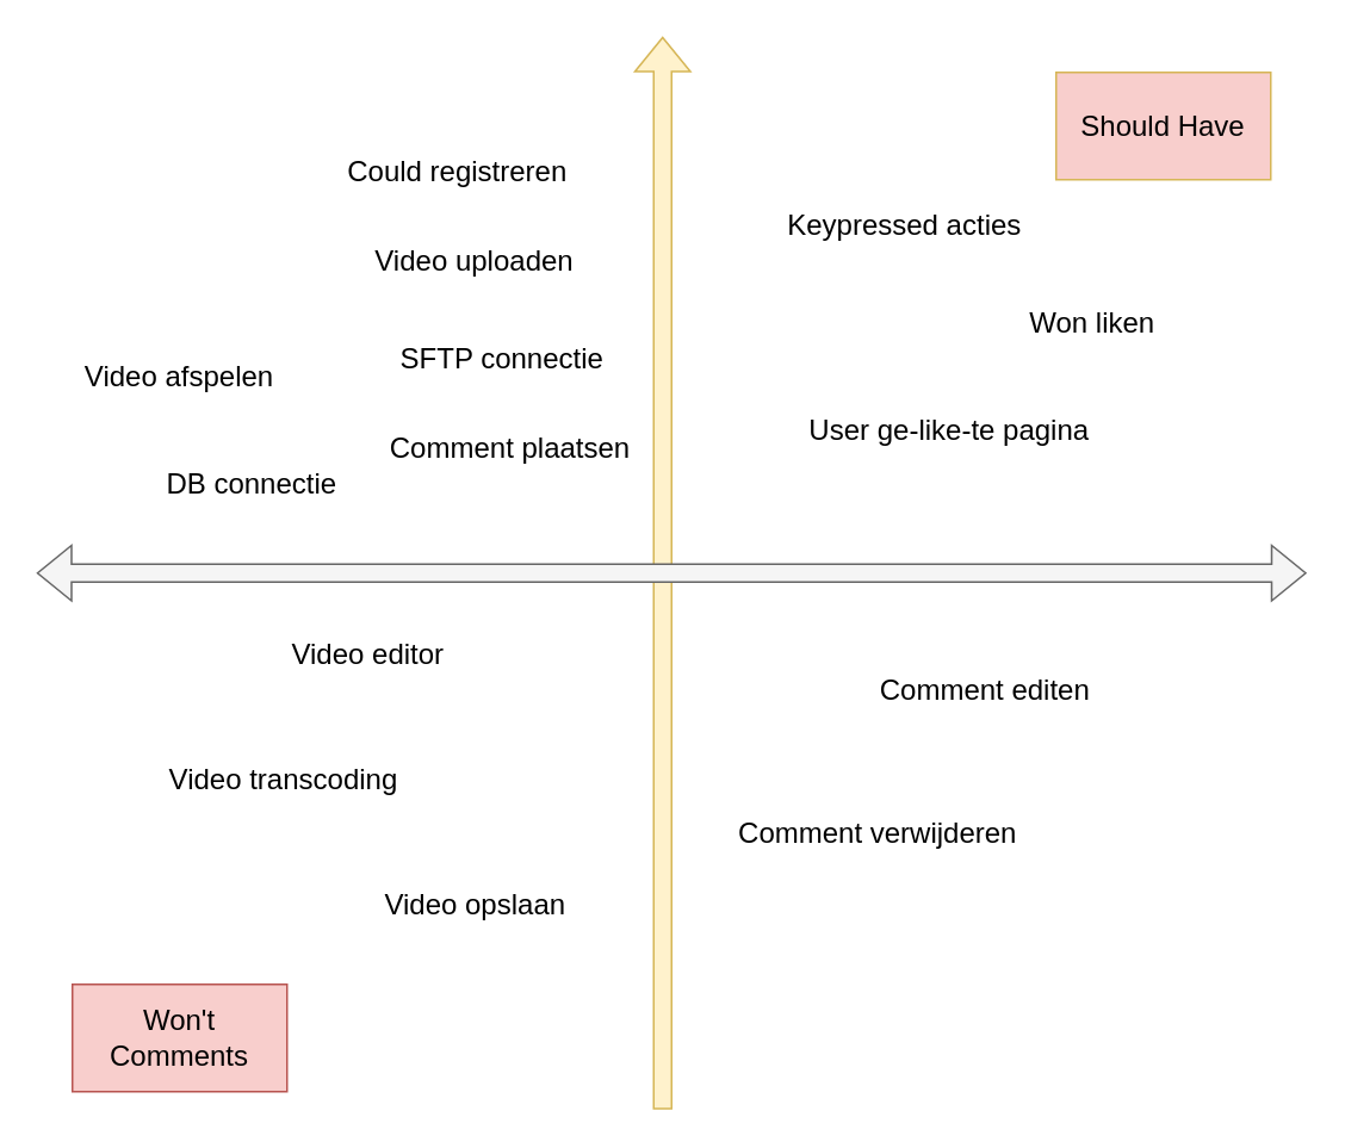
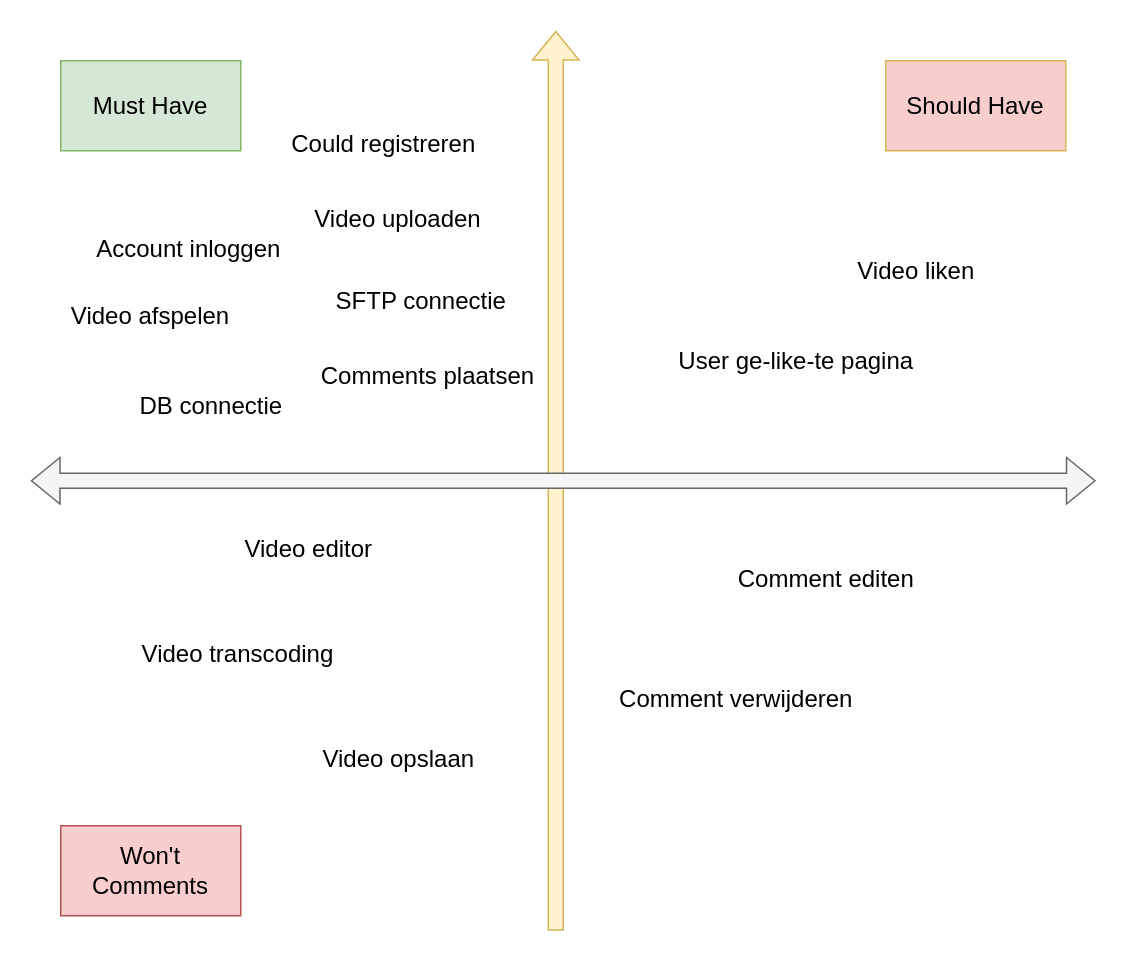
+ <mxCell id="4" value="&lt;font style=&quot;font-size: 16px;&quot;&gt;Must Have&lt;/font&gt;" style="rounded=0;whiteSpace=wrap;html=1;fillColor=#d5e8d4;strokeColor=#82b366;" vertex="1" parent="1"><mxGeometry x="40" y="40" width="120" height="60" as="geometry" /></mxCell>
- <mxCell id="21" value="Keypressed acties" style="text;html=1;align=center;verticalAlign=middle;resizable=0;points=[];autosize=1;strokeColor=none;fillColor=none;fontSize=16;" vertex="1" parent="1"><mxGeometry x="430" y="110" width="150" height="30" as="geometry" /></mxCell>
+ <mxCell id="17" value="Account inloggen" style="text;html=1;align=center;verticalAlign=middle;resizable=0;points=[];autosize=1;strokeColor=none;fillColor=none;fontSize=16;" vertex="1" parent="1"><mxGeometry x="50" y="150" width="150" height="30" as="geometry" /></mxCell>
- <mxCell id="10" value="Won liken" style="text;html=1;align=center;verticalAlign=middle;resizable=0;points=[];autosize=1;strokeColor=none;fillColor=none;fontSize=16;" vertex="1" parent="1"><mxGeometry x="560" y="165" width="100" height="30" as="geometry" /></mxCell>
+ <mxCell id="10" value="Video liken" style="text;html=1;align=center;verticalAlign=middle;resizable=0;points=[];autosize=1;strokeColor=none;fillColor=none;fontSize=16;" vertex="1" parent="1"><mxGeometry x="560" y="165" width="100" height="30" as="geometry" /></mxCell>
- <mxCell id="9" value="&lt;span style=&quot;font-size: 16px;&quot;&gt;Comment plaatsen&lt;/span&gt;" style="text;html=1;strokeColor=none;fillColor=none;align=center;verticalAlign=middle;whiteSpace=wrap;rounded=0;" vertex="1" parent="1"><mxGeometry x="200" y="225" width="170" height="50" as="geometry" /></mxCell>
+ <mxCell id="9" value="&lt;span style=&quot;font-size: 16px;&quot;&gt;Comments plaatsen&lt;/span&gt;" style="text;html=1;strokeColor=none;fillColor=none;align=center;verticalAlign=middle;whiteSpace=wrap;rounded=0;" vertex="1" parent="1"><mxGeometry x="200" y="225" width="170" height="50" as="geometry" /></mxCell>
